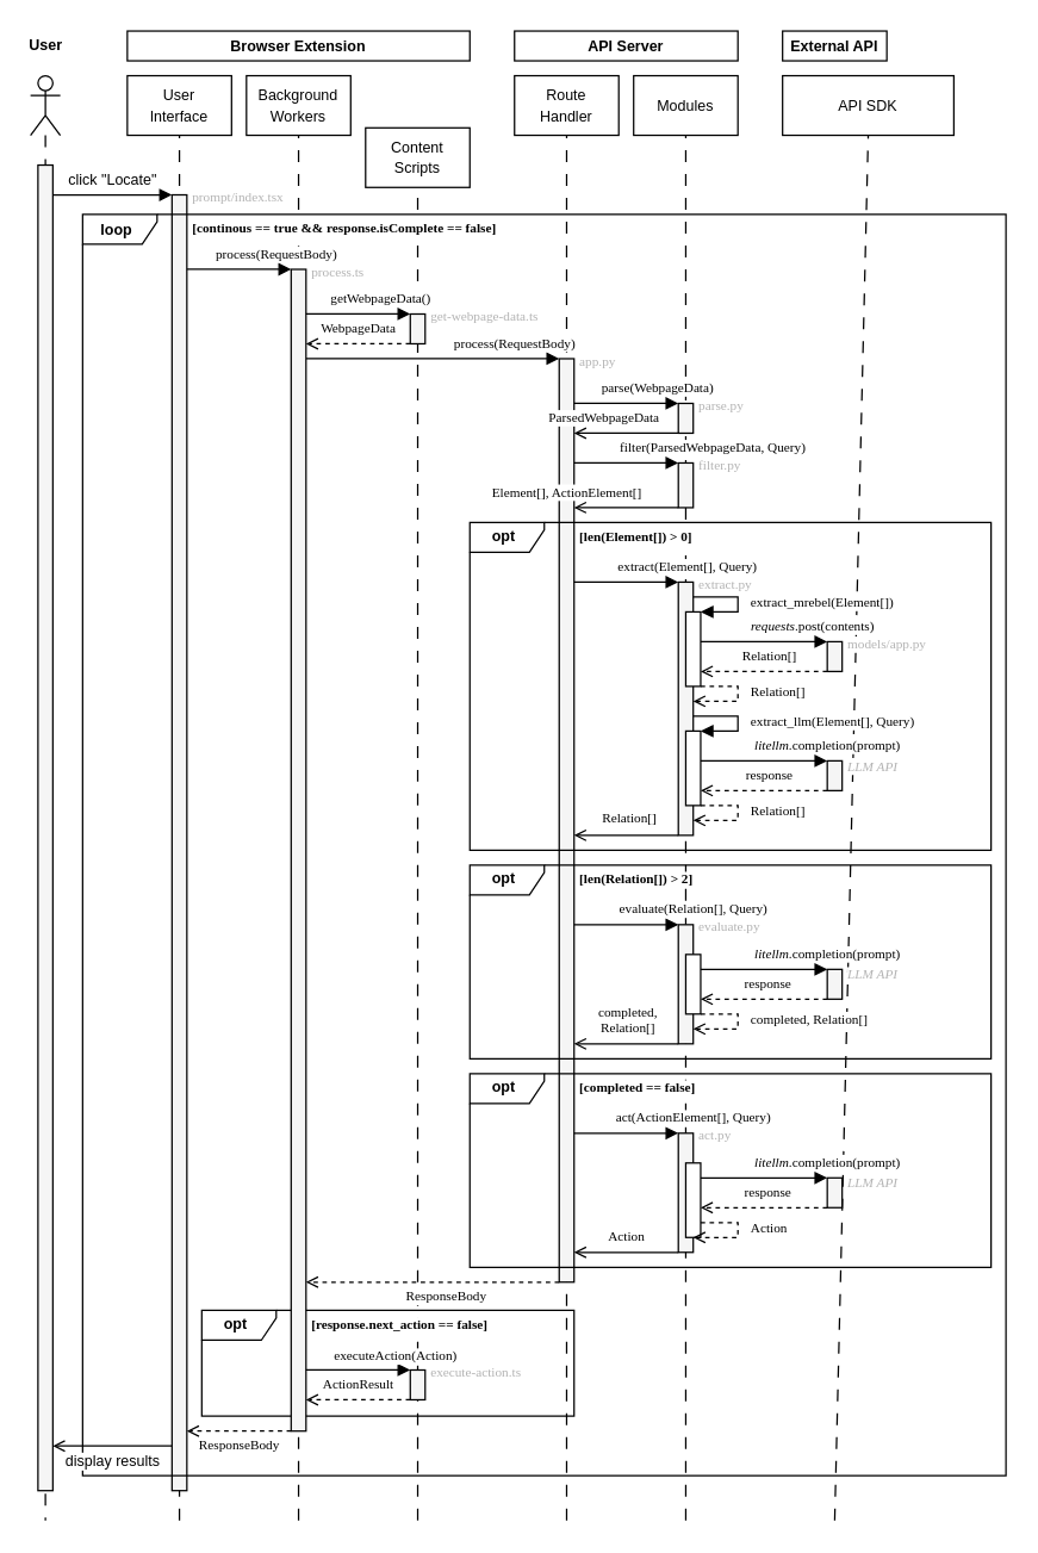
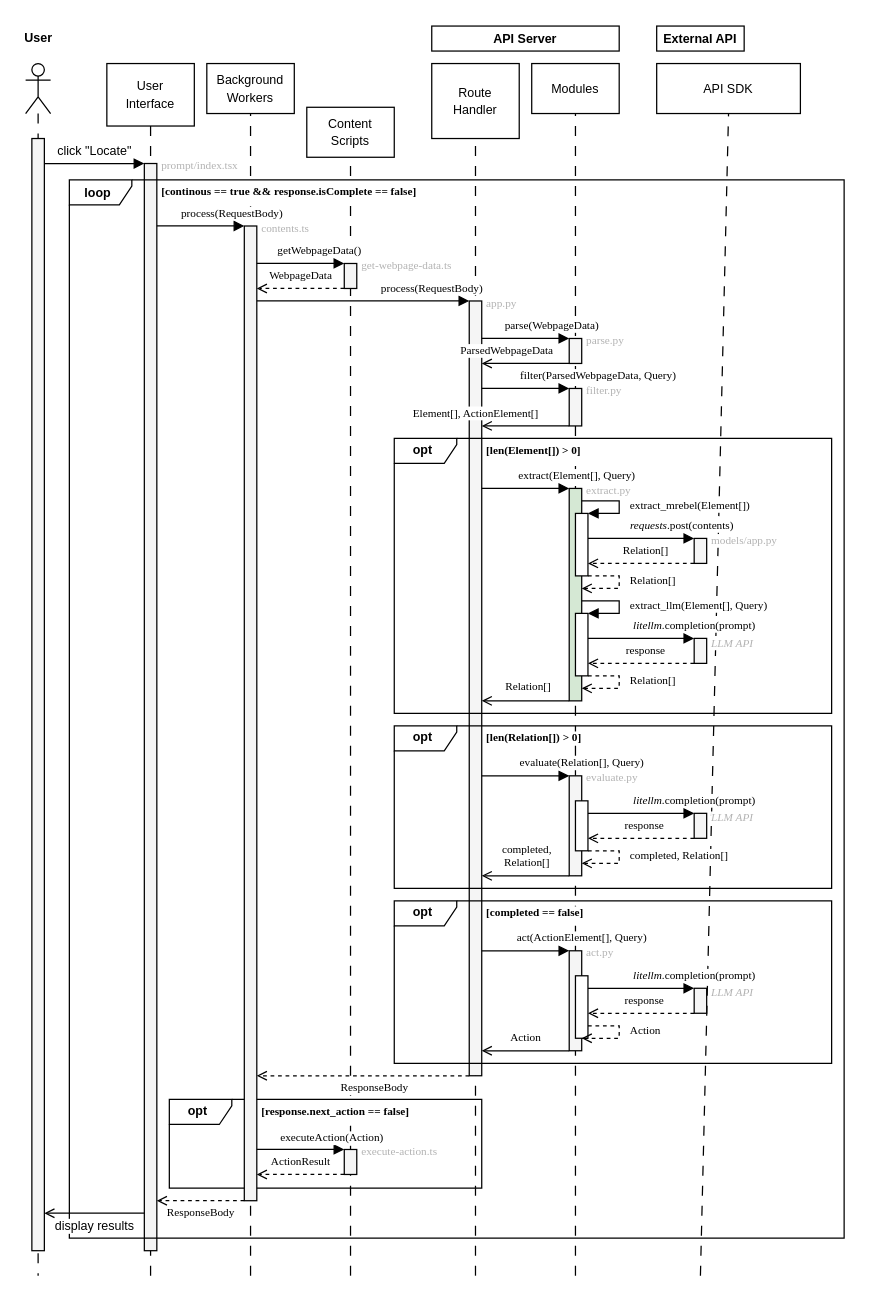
- <mxCell id="71" value="&lt;p style=&quot;line-height: 110%; font-size: 10px;&quot;&gt;&lt;span style=&quot;font-size: 10px;&quot;&gt;Browser Extension&lt;/span&gt;&lt;/p&gt;" style="rounded=0;whiteSpace=wrap;html=1;strokeColor=default;fontStyle=1;fontSize=10;" vertex="1" parent="1"><mxGeometry x="85" y="20" width="230" height="20" as="geometry" /></mxCell>
- <mxCell id="12" value="&lt;p style=&quot;line-height: 110%;&quot;&gt;&lt;font style=&quot;font-size: 10px;&quot;&gt;User &lt;br&gt;Interface&lt;/font&gt;&lt;/p&gt;" style="rounded=0;whiteSpace=wrap;html=1;strokeColor=default;" vertex="1" parent="1"><mxGeometry x="85" y="50" width="70" height="40" as="geometry" /></mxCell>
+ <mxCell id="12" value="&lt;p style=&quot;line-height: 110%;&quot;&gt;&lt;font style=&quot;font-size: 10px;&quot;&gt;User &lt;br&gt;Interface&lt;/font&gt;&lt;/p&gt;" style="rounded=0;whiteSpace=wrap;html=1;strokeColor=default;" vertex="1" parent="1"><mxGeometry x="85" y="50" width="70" height="50" as="geometry" /></mxCell>
- <mxCell id="15" value="&lt;p style=&quot;line-height: 110%;&quot;&gt;&lt;font style=&quot;font-size: 10px;&quot;&gt;Route &lt;br&gt;Handler&lt;/font&gt;&lt;/p&gt;" style="rounded=0;whiteSpace=wrap;html=1;strokeColor=default;" vertex="1" parent="1"><mxGeometry x="345" y="50" width="70" height="40" as="geometry" /></mxCell>
+ <mxCell id="15" value="&lt;p style=&quot;line-height: 110%;&quot;&gt;&lt;font style=&quot;font-size: 10px;&quot;&gt;Route &lt;br&gt;Handler&lt;/font&gt;&lt;/p&gt;" style="rounded=0;whiteSpace=wrap;html=1;strokeColor=default;" vertex="1" parent="1"><mxGeometry x="345" y="50" width="70" height="60" as="geometry" /></mxCell>
- <mxCell id="74" value="process.ts" style="rounded=0;strokeColor=#000000;fillColor=#f5f5f5;fontColor=#B3B3B3;labelBackgroundColor=default;labelBorderColor=none;spacingLeft=2;html=1;fontSize=9;fontFamily=Roboto Mono;fontSource=https%3A%2F%2Ffonts.googleapis.com%2Fcss%3Ffamily%3DRoboto%2BMono;verticalAlign=bottom;spacingTop=0;labelPosition=right;verticalLabelPosition=top;align=left;spacingBottom=-10;spacingRight=2;" vertex="1" parent="1"><mxGeometry x="195" y="180" width="10" height="780" as="geometry" /></mxCell>
+ <mxCell id="74" value="contents.ts" style="rounded=0;strokeColor=#000000;fillColor=#f5f5f5;fontColor=#B3B3B3;labelBackgroundColor=default;labelBorderColor=none;spacingLeft=2;html=1;fontSize=9;fontFamily=Roboto Mono;fontSource=https%3A%2F%2Ffonts.googleapis.com%2Fcss%3Ffamily%3DRoboto%2BMono;verticalAlign=bottom;spacingTop=0;labelPosition=right;verticalLabelPosition=top;align=left;spacingBottom=-10;spacingRight=2;" vertex="1" parent="1"><mxGeometry x="195" y="180" width="10" height="780" as="geometry" /></mxCell>
- <mxCell id="31" value="extract.py" style="rounded=0;strokeColor=#000000;fillColor=#f5f5f5;fontColor=#B3B3B3;labelBackgroundColor=default;labelBorderColor=none;spacingLeft=2;html=1;fontSize=9;fontFamily=Roboto Mono;fontSource=https%3A%2F%2Ffonts.googleapis.com%2Fcss%3Ffamily%3DRoboto%2BMono;verticalAlign=bottom;spacingTop=0;labelPosition=right;verticalLabelPosition=top;align=left;spacingBottom=-10;spacingRight=2;" vertex="1" parent="1"><mxGeometry x="455" y="390" width="10" height="170" as="geometry" /></mxCell>
+ <mxCell id="31" value="extract.py" style="rounded=0;strokeColor=#000000;fillColor=#d5e8d4;fontColor=#B3B3B3;labelBackgroundColor=default;labelBorderColor=none;spacingLeft=2;html=1;fontSize=9;fontFamily=Roboto Mono;fontSource=https%3A%2F%2Ffonts.googleapis.com%2Fcss%3Ffamily%3DRoboto%2BMono;verticalAlign=bottom;spacingTop=0;labelPosition=right;verticalLabelPosition=top;align=left;spacingBottom=-10;spacingRight=2;" vertex="1" parent="1"><mxGeometry x="455" y="390" width="10" height="170" as="geometry" /></mxCell>
- <mxCell id="41" value="&lt;span style=&quot;color: rgb(0, 0, 0); font-family: &amp;quot;Roboto Mono&amp;quot;; font-size: 9px; font-style: normal; font-variant-ligatures: normal; font-variant-caps: normal; letter-spacing: normal; orphans: 2; text-align: center; text-indent: 0px; text-transform: none; widows: 2; word-spacing: 0px; -webkit-text-stroke-width: 0px; background-color: rgb(255, 255, 255); text-decoration-thickness: initial; text-decoration-style: initial; text-decoration-color: initial; float: none; display: inline !important;&quot;&gt;[len(Relation[]) &amp;gt; 2]&lt;/span&gt;" style="text;whiteSpace=wrap;html=1;fontSize=9;fontFamily=Roboto Mono;fontColor=#B3B3B3;verticalAlign=middle;fontStyle=1;" vertex="1" parent="1"><mxGeometry x="387" y="580" width="130" height="20" as="geometry" /></mxCell>
+ <mxCell id="41" value="&lt;span style=&quot;color: rgb(0, 0, 0); font-family: &amp;quot;Roboto Mono&amp;quot;; font-size: 9px; font-style: normal; font-variant-ligatures: normal; font-variant-caps: normal; letter-spacing: normal; orphans: 2; text-align: center; text-indent: 0px; text-transform: none; widows: 2; word-spacing: 0px; -webkit-text-stroke-width: 0px; background-color: rgb(255, 255, 255); text-decoration-thickness: initial; text-decoration-style: initial; text-decoration-color: initial; float: none; display: inline !important;&quot;&gt;[len(Relation[]) &amp;gt; 0]&lt;/span&gt;" style="text;whiteSpace=wrap;html=1;fontSize=9;fontFamily=Roboto Mono;fontColor=#B3B3B3;verticalAlign=middle;fontStyle=1;" vertex="1" parent="1"><mxGeometry x="387" y="580" width="130" height="20" as="geometry" /></mxCell>
